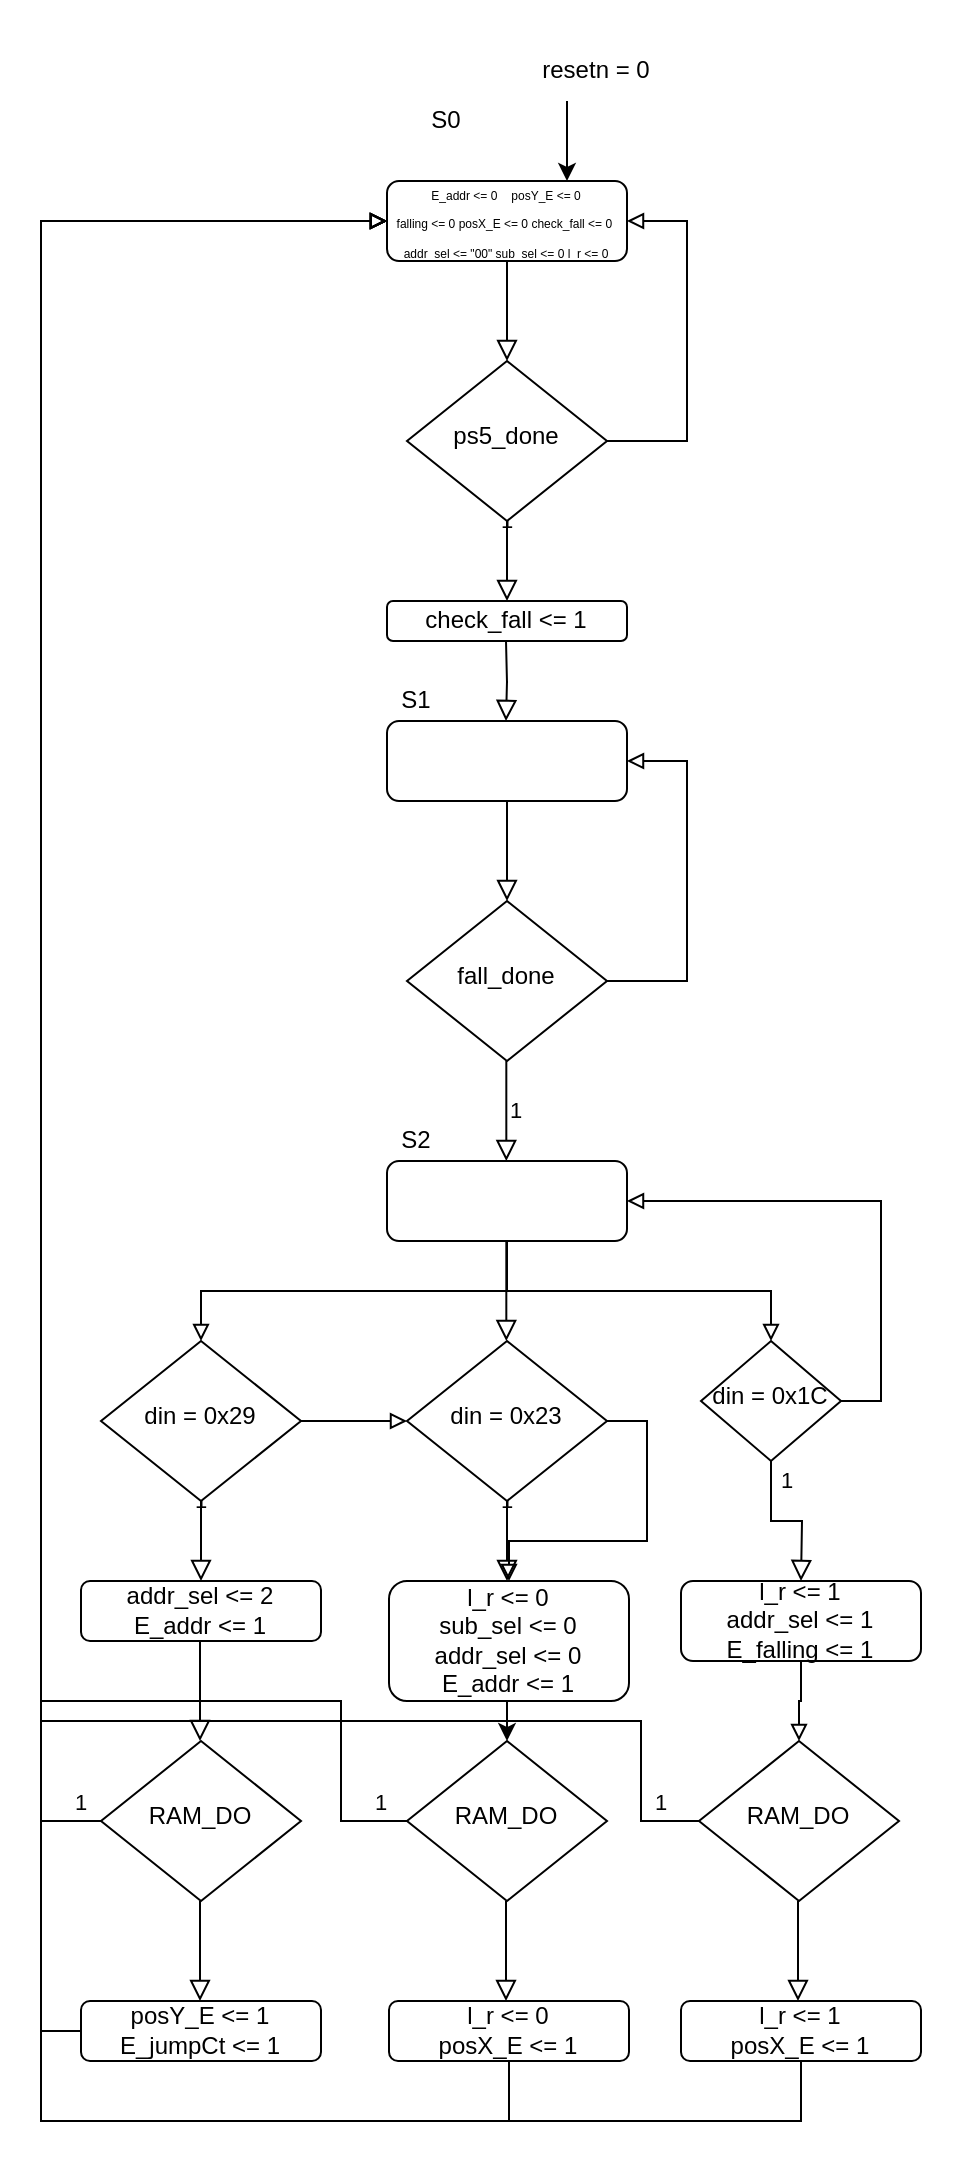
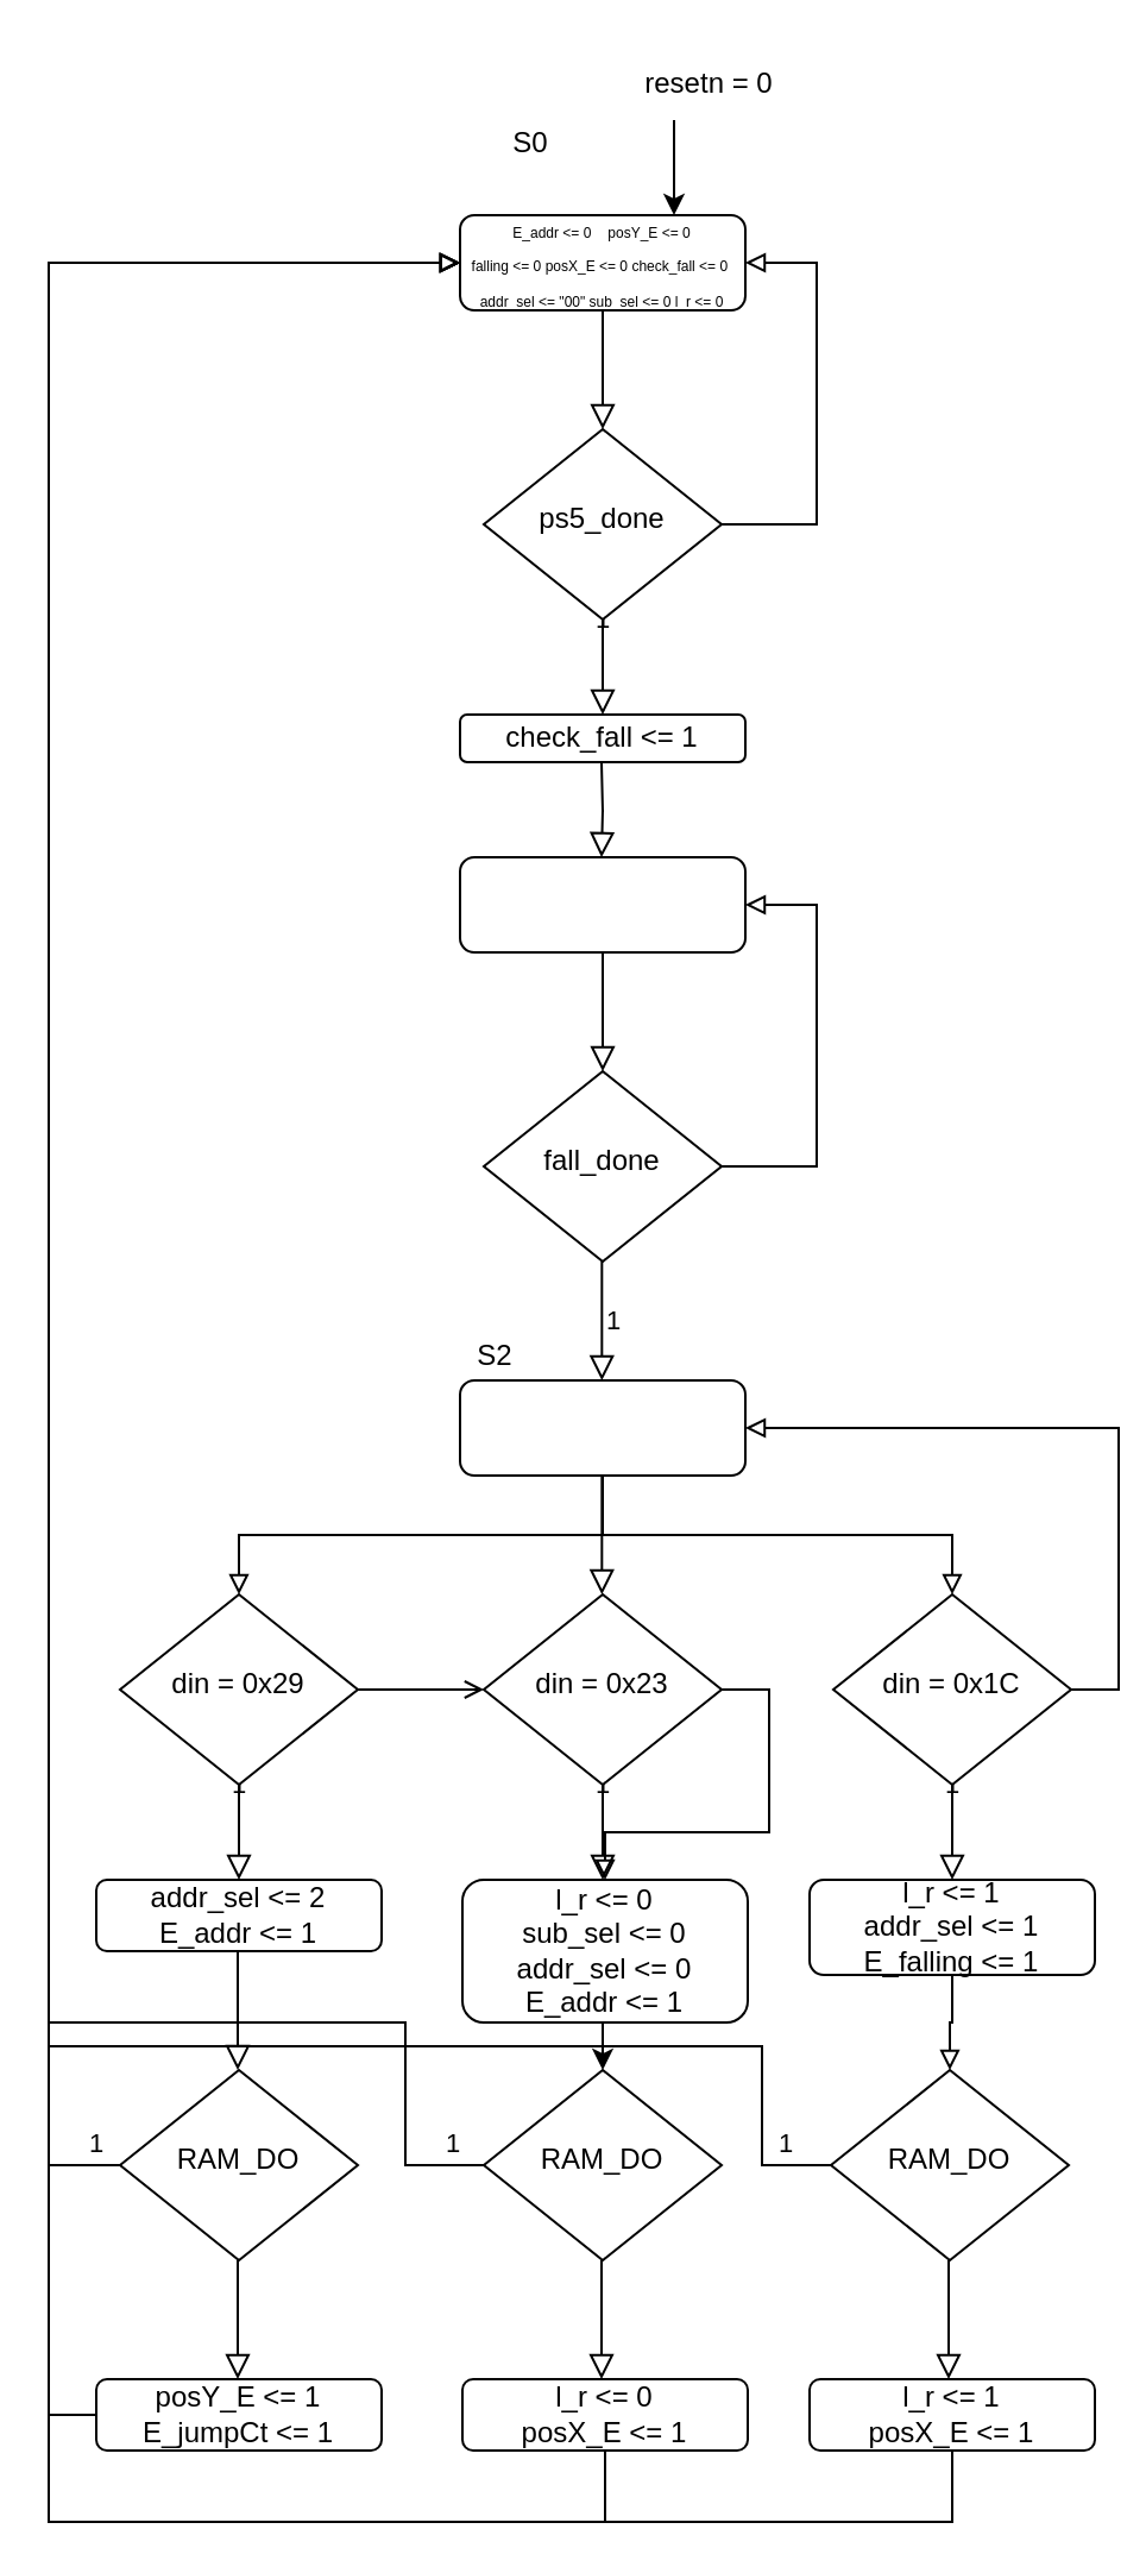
- <mxCell id="11" value="S1" style="text;html=1;strokeColor=none;fillColor=none;align=center;verticalAlign=middle;whiteSpace=wrap;rounded=0;" parent="1" vertex="1"><mxGeometry x="193" y="340" width="30" height="20" as="geometry" /></mxCell>
- <mxCell id="28" value="din = 0x1C" style="rhombus;whiteSpace=wrap;html=1;shadow=0;fontFamily=Helvetica;fontSize=12;align=center;strokeWidth=1;spacing=6;spacingTop=-4;" parent="1" vertex="1"><mxGeometry x="350" y="670" width="70" height="60" as="geometry" /></mxCell>
+ <mxCell id="28" value="din = 0x1C" style="rhombus;whiteSpace=wrap;html=1;shadow=0;fontFamily=Helvetica;fontSize=12;align=center;strokeWidth=1;spacing=6;spacingTop=-4;" parent="1" vertex="1"><mxGeometry x="350" y="670" width="100" height="80" as="geometry" /></mxCell>
- <mxCell id="21" style="edgeStyle=orthogonalEdgeStyle;rounded=0;orthogonalLoop=1;jettySize=auto;html=1;exitX=1;exitY=0.5;exitDx=0;exitDy=0;entryX=0;entryY=0.5;entryDx=0;entryDy=0;endArrow=block;endFill=0;" parent="1" source="22" target="31" edge="1"><mxGeometry relative="1" as="geometry" /></mxCell>
+ <mxCell id="21" style="edgeStyle=orthogonalEdgeStyle;rounded=0;orthogonalLoop=1;jettySize=auto;html=1;exitX=1;exitY=0.5;exitDx=0;exitDy=0;entryX=0;entryY=0.5;entryDx=0;entryDy=0;endArrow=open;endFill=0;" parent="1" source="22" target="31" edge="1"><mxGeometry relative="1" as="geometry" /></mxCell>
